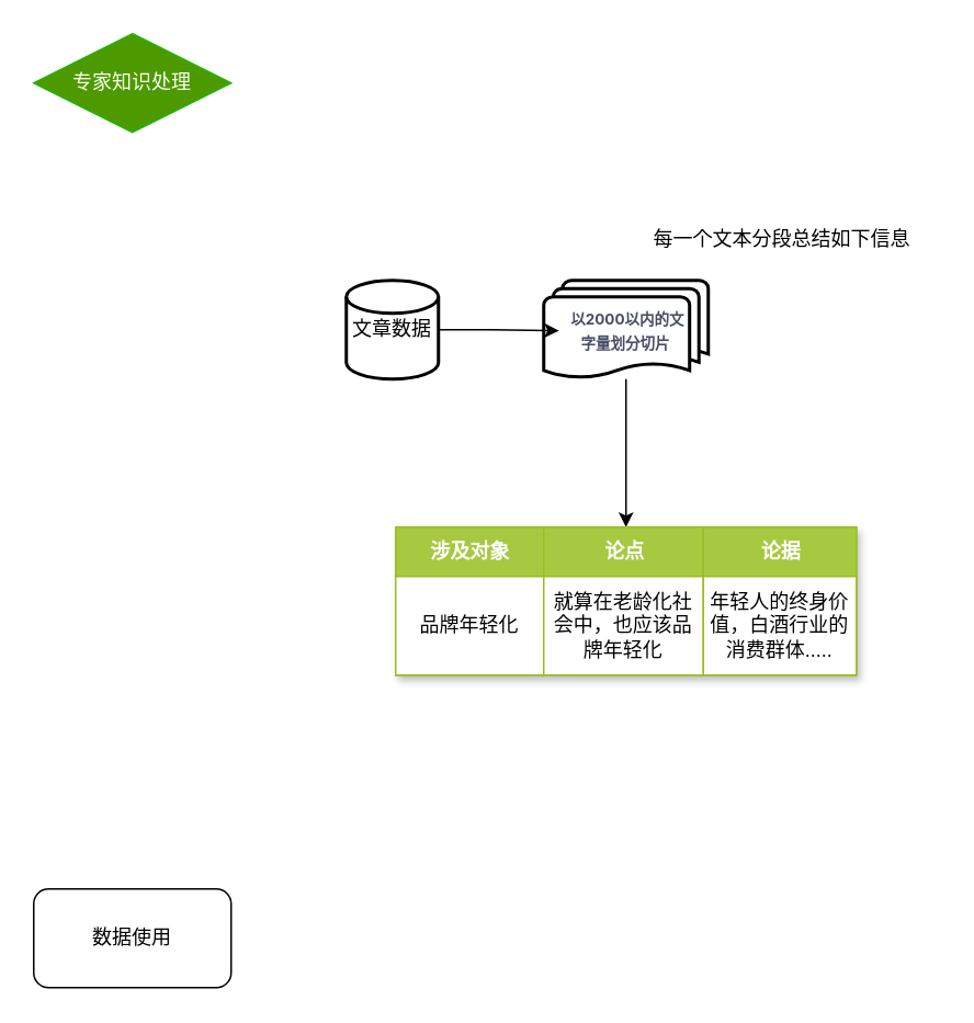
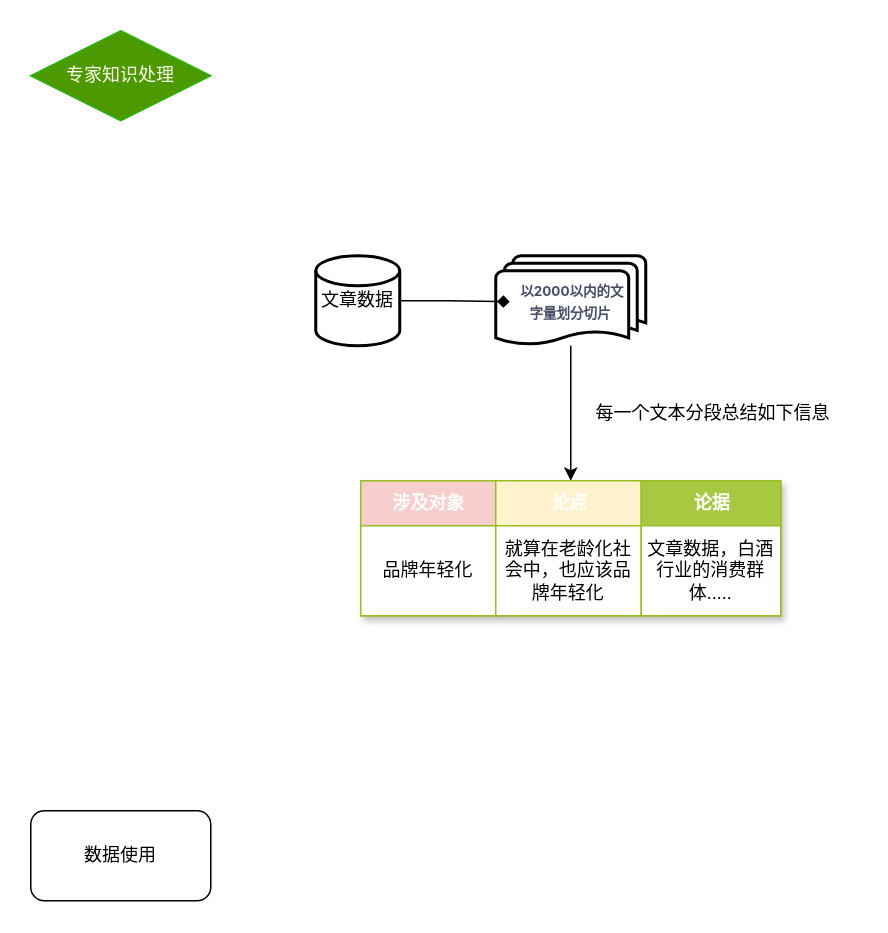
- <mxCell id="17" value="每一个文本分段总结如下信息" style="text;html=1;align=center;verticalAlign=middle;whiteSpace=wrap;rounded=0;" vertex="1" parent="1"><mxGeometry x="380" y="130" width="190" height="30" as="geometry" /></mxCell>
+ <mxCell id="17" value="每一个文本分段总结如下信息" style="text;html=1;align=center;verticalAlign=middle;whiteSpace=wrap;rounded=0;" vertex="1" parent="1"><mxGeometry x="380" y="260" width="190" height="30" as="geometry" /></mxCell>
- <mxCell id="7" style="edgeStyle=orthogonalEdgeStyle;rounded=0;orthogonalLoop=1;jettySize=auto;html=1;exitX=1;exitY=0.5;exitDx=0;exitDy=0;exitPerimeter=0;entryX=0.093;entryY=0.51;entryDx=0;entryDy=0;entryPerimeter=0;" edge="1" parent="1" source="6" target="5"><mxGeometry relative="1" as="geometry" /></mxCell>
+ <mxCell id="7" style="edgeStyle=orthogonalEdgeStyle;rounded=0;orthogonalLoop=1;jettySize=auto;html=1;exitX=1;exitY=0.5;exitDx=0;exitDy=0;exitPerimeter=0;entryX=0.093;entryY=0.51;entryDx=0;entryDy=0;entryPerimeter=0;endArrow=diamond;" edge="1" parent="1" source="6" target="5"><mxGeometry relative="1" as="geometry" /></mxCell>
- <mxCell id="10" value="涉及对象" style="connectable=0;recursiveResize=0;strokeColor=inherit;fillColor=#A7C942;align=center;fontStyle=1;fontColor=#FFFFFF;html=1;" vertex="1" parent="9"><mxGeometry width="90" height="30" as="geometry"><mxRectangle width="90" height="30" as="alternateBounds" /></mxGeometry></mxCell>
+ <mxCell id="10" value="涉及对象" style="connectable=0;recursiveResize=0;strokeColor=inherit;fillColor=#f8cecc;align=center;fontStyle=1;fontColor=#FFFFFF;html=1;" vertex="1" parent="9"><mxGeometry width="90" height="30" as="geometry"><mxRectangle width="90" height="30" as="alternateBounds" /></mxGeometry></mxCell>
- <mxCell id="11" value="论点" style="connectable=0;recursiveResize=0;strokeColor=inherit;fillColor=#A7C942;align=center;fontStyle=1;fontColor=#FFFFFF;html=1;" vertex="1" parent="9"><mxGeometry x="90" width="97" height="30" as="geometry"><mxRectangle width="97" height="30" as="alternateBounds" /></mxGeometry></mxCell>
+ <mxCell id="11" value="论点" style="connectable=0;recursiveResize=0;strokeColor=inherit;fillColor=#fff2cc;align=center;fontStyle=1;fontColor=#FFFFFF;html=1;" vertex="1" parent="9"><mxGeometry x="90" width="97" height="30" as="geometry"><mxRectangle width="97" height="30" as="alternateBounds" /></mxGeometry></mxCell>
- <mxCell id="16" value="年轻人的终身价值，白酒行业的消费群体....." style="connectable=0;recursiveResize=0;strokeColor=inherit;fillColor=inherit;align=center;whiteSpace=wrap;html=1;" vertex="1" parent="13"><mxGeometry x="187" width="93" height="60" as="geometry"><mxRectangle width="93" height="60" as="alternateBounds" /></mxGeometry></mxCell>
+ <mxCell id="16" value="文章数据，白酒行业的消费群体....." style="connectable=0;recursiveResize=0;strokeColor=inherit;fillColor=inherit;align=center;whiteSpace=wrap;html=1;" vertex="1" parent="13"><mxGeometry x="187" width="93" height="60" as="geometry"><mxRectangle width="93" height="60" as="alternateBounds" /></mxGeometry></mxCell>
